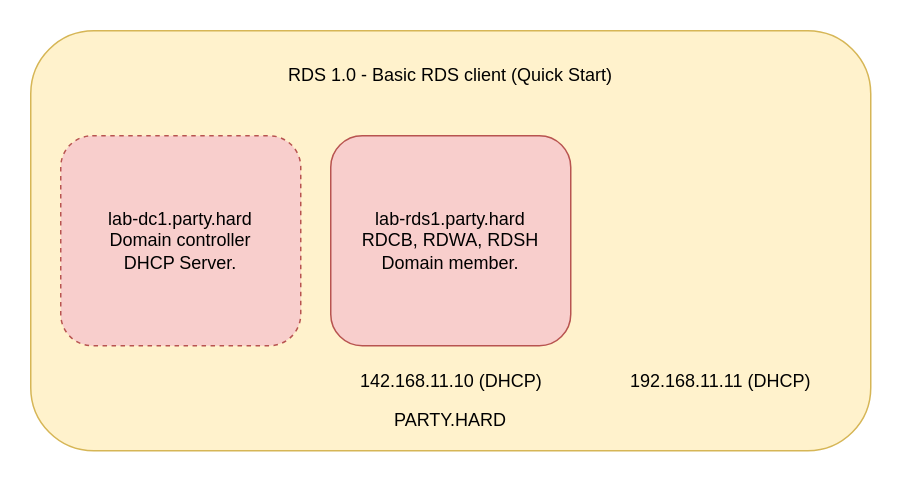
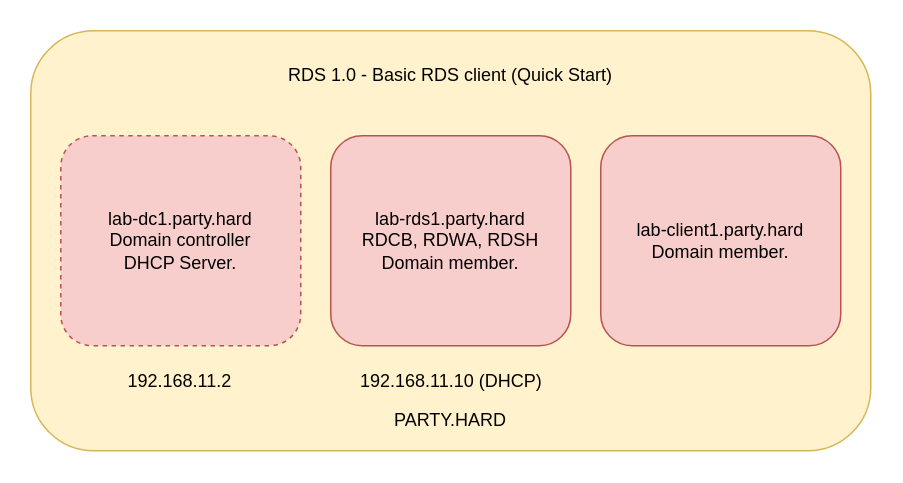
+ <mxCell id="5" value="lab-client1.party.hard&lt;br&gt;Domain member." style="rounded=1;whiteSpace=wrap;html=1;fillColor=#f8cecc;strokeColor=#b85450;" parent="1" vertex="1"><mxGeometry x="400" y="90" width="160" height="140" as="geometry" /></mxCell>
- <mxCell id="7" value="142.168.11.10 (DHCP)" style="text;html=1;" parent="1" vertex="1"><mxGeometry x="237.5" y="240" width="125" height="30" as="geometry" /></mxCell>
+ <mxCell id="7" value="192.168.11.10 (DHCP)" style="text;html=1;" parent="1" vertex="1"><mxGeometry x="237.5" y="240" width="125" height="30" as="geometry" /></mxCell>
+ <mxCell id="6" value="192.168.11.2" style="text;html=1;" parent="1" vertex="1"><mxGeometry x="82.5" y="240" width="75" height="30" as="geometry" /></mxCell>
- <mxCell id="9" value="192.168.11.11 (DHCP)" style="text;html=1;" parent="1" vertex="1"><mxGeometry x="417.5" y="240" width="125" height="30" as="geometry" /></mxCell>
